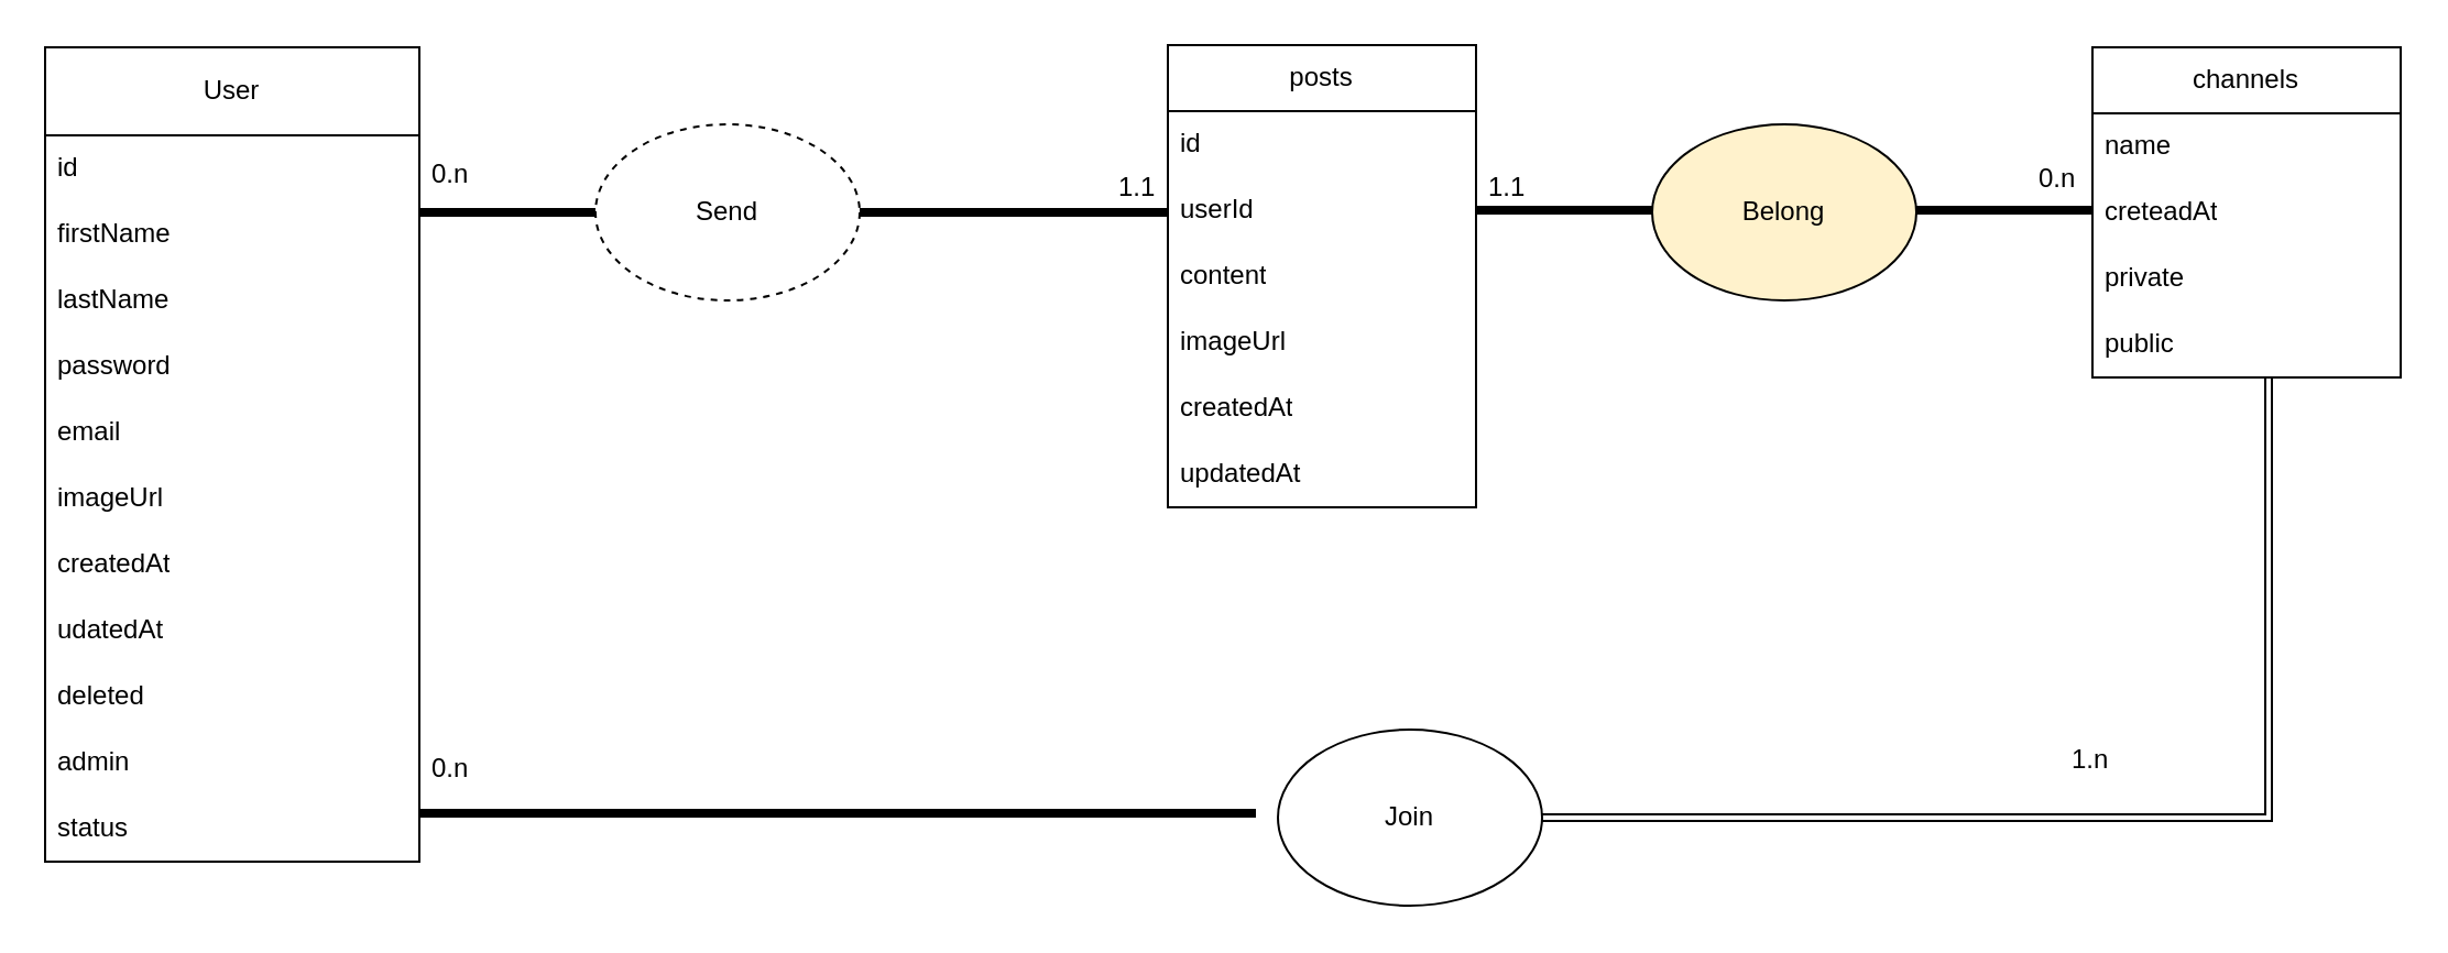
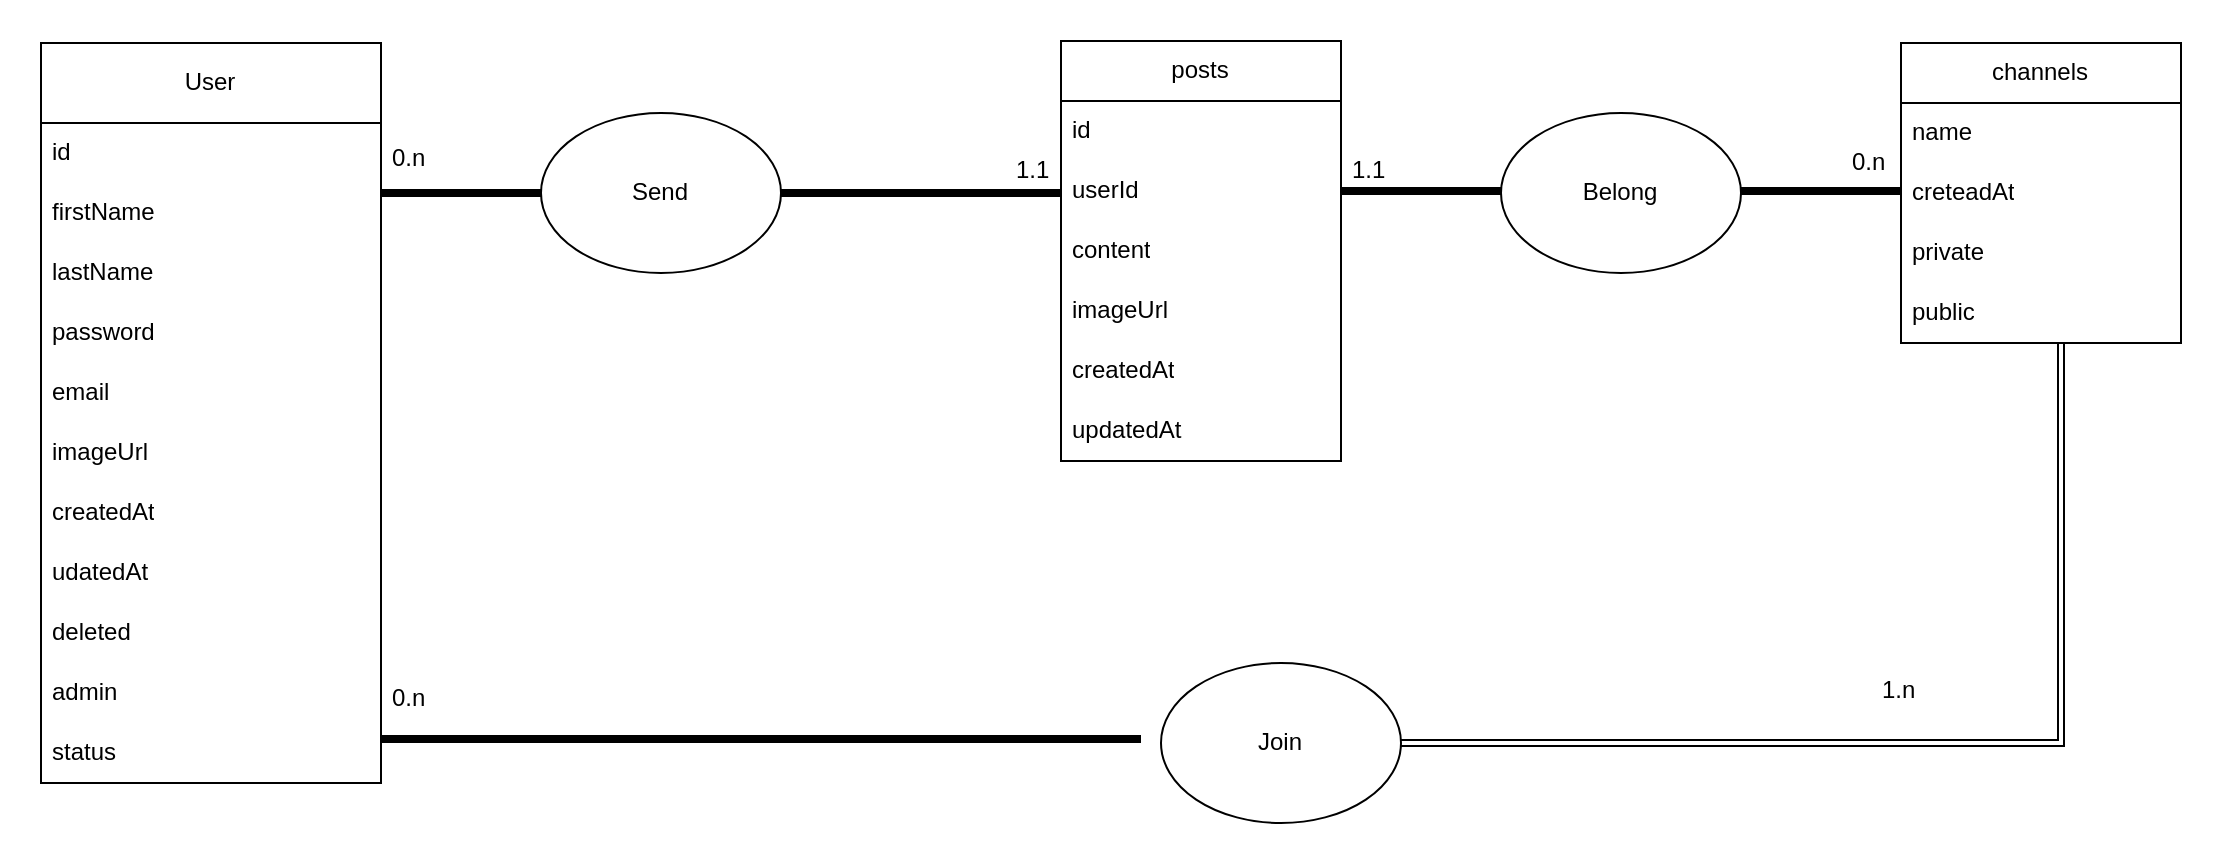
- <mxCell id="27" value="Send" style="ellipse;whiteSpace=wrap;html=1;dashed=1;" parent="1" vertex="1"><mxGeometry x="270" y="56" width="120" height="80" as="geometry" /></mxCell>
+ <mxCell id="27" value="Send" style="ellipse;whiteSpace=wrap;html=1;" parent="1" vertex="1"><mxGeometry x="270" y="56" width="120" height="80" as="geometry" /></mxCell>
- <mxCell id="33" value="Belong" style="ellipse;whiteSpace=wrap;html=1;fillColor=#fff2cc;" parent="1" vertex="1"><mxGeometry x="750" y="56" width="120" height="80" as="geometry" /></mxCell>
+ <mxCell id="33" value="Belong" style="ellipse;whiteSpace=wrap;html=1;" parent="1" vertex="1"><mxGeometry x="750" y="56" width="120" height="80" as="geometry" /></mxCell>
